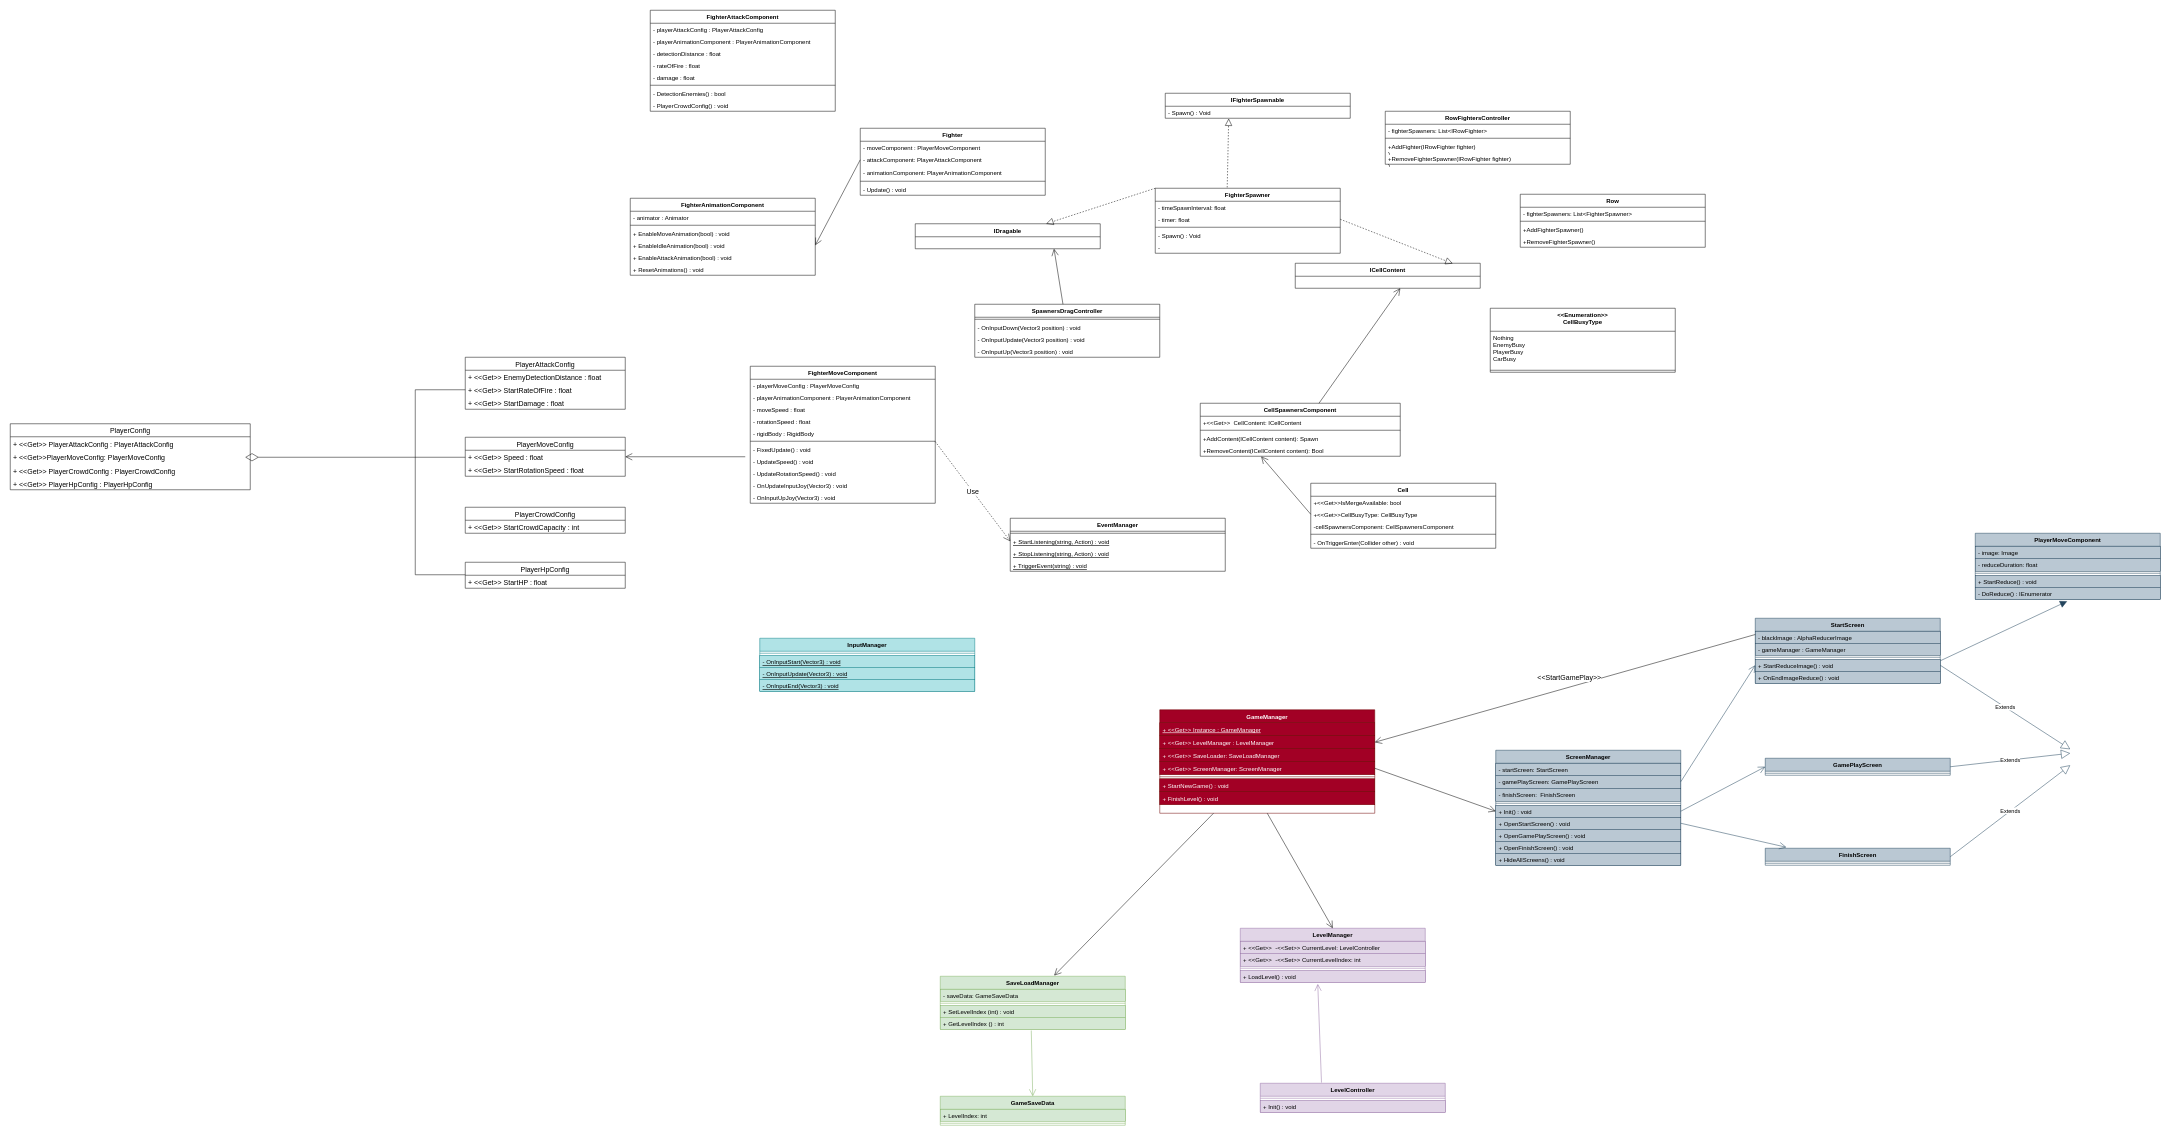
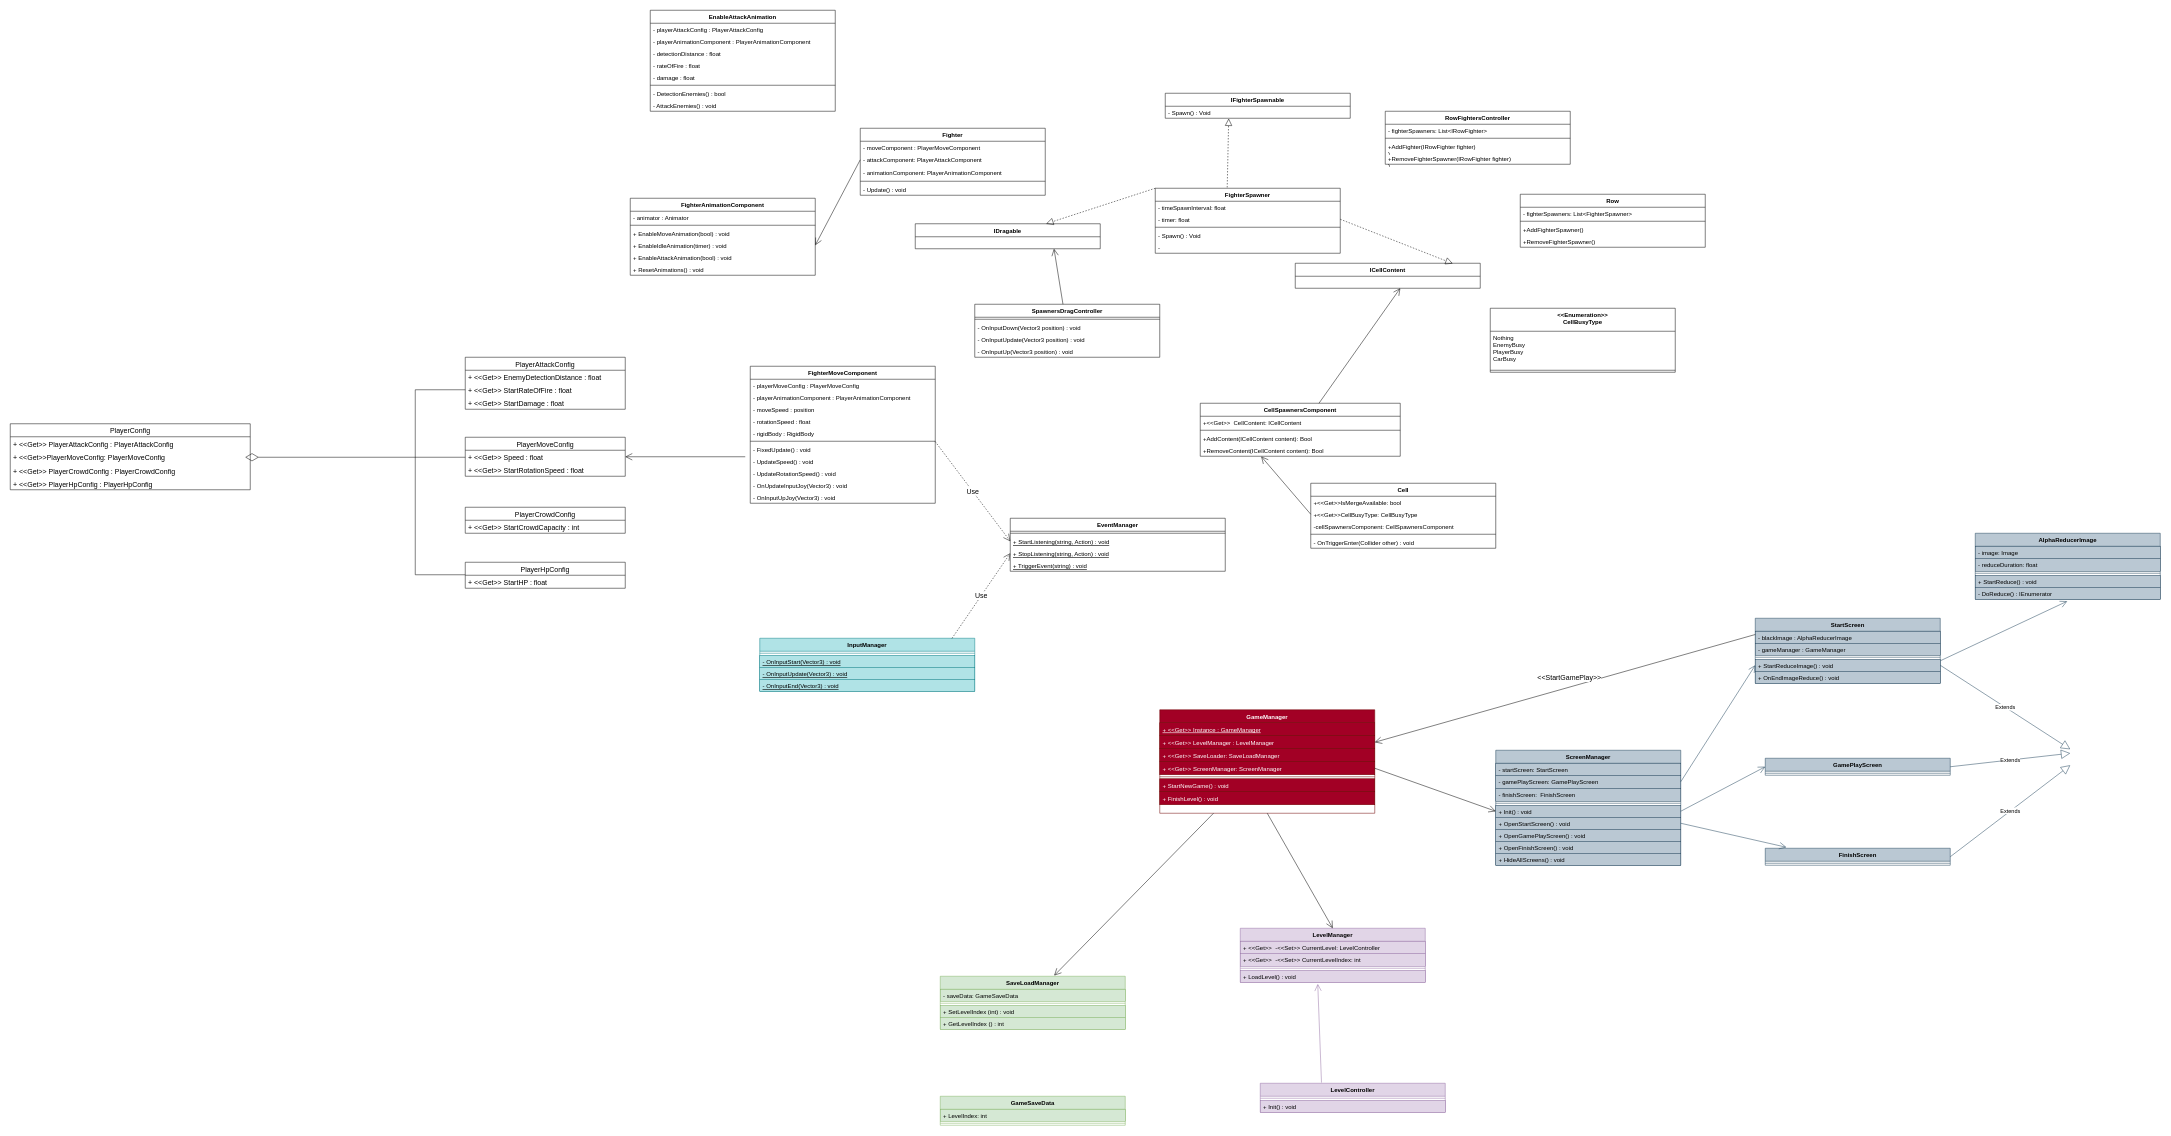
- <mxCell id="97" value="FighterAttackComponent" style="swimlane;fontStyle=1;align=center;verticalAlign=top;childLayout=stackLayout;horizontal=1;startSize=26;horizontalStack=0;resizeParent=1;resizeParentMax=0;resizeLast=0;collapsible=1;marginBottom=0;" vertex="1" parent="1"><mxGeometry x="1300" y="20" width="370" height="202" as="geometry" /></mxCell>
+ <mxCell id="97" value="EnableAttackAnimation" style="swimlane;fontStyle=1;align=center;verticalAlign=top;childLayout=stackLayout;horizontal=1;startSize=26;horizontalStack=0;resizeParent=1;resizeParentMax=0;resizeLast=0;collapsible=1;marginBottom=0;" vertex="1" parent="1"><mxGeometry x="1300" y="20" width="370" height="202" as="geometry" /></mxCell>
- <mxCell id="105" value="- PlayerCrowdConfig() : void" style="text;strokeColor=none;fillColor=none;align=left;verticalAlign=top;spacingLeft=4;spacingRight=4;overflow=hidden;rotatable=0;points=[[0,0.5],[1,0.5]];portConstraint=eastwest;" vertex="1" parent="97"><mxGeometry y="178" width="370" height="24" as="geometry" /></mxCell>
+ <mxCell id="105" value="- AttackEnemies() : void" style="text;strokeColor=none;fillColor=none;align=left;verticalAlign=top;spacingLeft=4;spacingRight=4;overflow=hidden;rotatable=0;points=[[0,0.5],[1,0.5]];portConstraint=eastwest;" vertex="1" parent="97"><mxGeometry y="178" width="370" height="24" as="geometry" /></mxCell>
- <mxCell id="117" value="+ EnableIdleAnimation(bool) : void" style="text;strokeColor=none;fillColor=none;align=left;verticalAlign=top;spacingLeft=4;spacingRight=4;overflow=hidden;rotatable=0;points=[[0,0.5],[1,0.5]];portConstraint=eastwest;" vertex="1" parent="113"><mxGeometry y="82" width="370" height="24" as="geometry" /></mxCell>
+ <mxCell id="117" value="+ EnableIdleAnimation(timer) : void" style="text;strokeColor=none;fillColor=none;align=left;verticalAlign=top;spacingLeft=4;spacingRight=4;overflow=hidden;rotatable=0;points=[[0,0.5],[1,0.5]];portConstraint=eastwest;" vertex="1" parent="113"><mxGeometry y="82" width="370" height="24" as="geometry" /></mxCell>
- <mxCell id="69" value="- moveSpeed : float" style="text;strokeColor=none;fillColor=none;align=left;verticalAlign=top;spacingLeft=4;spacingRight=4;overflow=hidden;rotatable=0;points=[[0,0.5],[1,0.5]];portConstraint=eastwest;" vertex="1" parent="66"><mxGeometry y="74" width="370" height="24" as="geometry" /></mxCell>
+ <mxCell id="69" value="- moveSpeed : position" style="text;strokeColor=none;fillColor=none;align=left;verticalAlign=top;spacingLeft=4;spacingRight=4;overflow=hidden;rotatable=0;points=[[0,0.5],[1,0.5]];portConstraint=eastwest;" vertex="1" parent="66"><mxGeometry y="74" width="370" height="24" as="geometry" /></mxCell>
- <mxCell id="162" value="+AddContent(ICellContent content): Spawn&#10;" style="text;strokeColor=none;fillColor=none;align=left;verticalAlign=top;spacingLeft=4;spacingRight=4;overflow=hidden;rotatable=0;points=[[0,0.5],[1,0.5]];portConstraint=eastwest;" vertex="1" parent="159"><mxGeometry y="58" width="400" height="24" as="geometry" /></mxCell>
+ <mxCell id="162" value="+AddContent(ICellContent content): Bool&#10;" style="text;strokeColor=none;fillColor=none;align=left;verticalAlign=top;spacingLeft=4;spacingRight=4;overflow=hidden;rotatable=0;points=[[0,0.5],[1,0.5]];portConstraint=eastwest;" vertex="1" parent="159"><mxGeometry y="58" width="400" height="24" as="geometry" /></mxCell>
- <mxCell id="43" value="PlayerMoveComponent" style="swimlane;fontStyle=1;align=center;verticalAlign=top;childLayout=stackLayout;horizontal=1;startSize=26;horizontalStack=0;resizeParent=1;resizeParentMax=0;resizeLast=0;collapsible=1;marginBottom=0;fillColor=#bac8d3;strokeColor=#23445d;" vertex="1" parent="1"><mxGeometry x="3950" y="1066" width="370" height="132" as="geometry" /></mxCell>
+ <mxCell id="43" value="AlphaReducerImage" style="swimlane;fontStyle=1;align=center;verticalAlign=top;childLayout=stackLayout;horizontal=1;startSize=26;horizontalStack=0;resizeParent=1;resizeParentMax=0;resizeLast=0;collapsible=1;marginBottom=0;fillColor=#bac8d3;strokeColor=#23445d;" vertex="1" parent="1"><mxGeometry x="3950" y="1066" width="370" height="132" as="geometry" /></mxCell>
+ <mxCell id="111" value="Use" style="endArrow=open;endSize=12;dashed=1;html=1;rounded=0;fontSize=14;exitX=0.894;exitY=0.003;exitDx=0;exitDy=0;exitPerimeter=0;entryX=0;entryY=0.5;entryDx=0;entryDy=0;" edge="1" parent="1" source="106" target="54"><mxGeometry width="160" relative="1" as="geometry"><mxPoint x="2300" y="1396" as="sourcePoint" /><mxPoint x="2460" y="1396" as="targetPoint" /></mxGeometry></mxCell>
- <mxCell id="49" value="" style="endArrow=block;endFill=1;endSize=12;html=1;rounded=0;entryX=0.497;entryY=1.167;entryDx=0;entryDy=0;exitX=1.002;exitY=0.117;exitDx=0;exitDy=0;exitPerimeter=0;entryPerimeter=0;fillColor=#bac8d3;strokeColor=#23445d;" edge="1" parent="1" source="27" target="48"><mxGeometry width="160" relative="1" as="geometry"><mxPoint x="3330" y="2196" as="sourcePoint" /><mxPoint x="3474.59" y="2204.808" as="targetPoint" /></mxGeometry></mxCell>
+ <mxCell id="49" value="" style="endArrow=open;endFill=1;endSize=12;html=1;rounded=0;entryX=0.497;entryY=1.167;entryDx=0;entryDy=0;exitX=1.002;exitY=0.117;exitDx=0;exitDy=0;exitPerimeter=0;entryPerimeter=0;fillColor=#bac8d3;strokeColor=#23445d;" edge="1" parent="1" source="27" target="48"><mxGeometry width="160" relative="1" as="geometry"><mxPoint x="3330" y="2196" as="sourcePoint" /><mxPoint x="3474.59" y="2204.808" as="targetPoint" /></mxGeometry></mxCell>
- <mxCell id="129" value="" style="endArrow=open;endFill=1;endSize=12;html=1;rounded=0;entryX=0.5;entryY=0;entryDx=0;entryDy=0;exitX=0.492;exitY=1.104;exitDx=0;exitDy=0;exitPerimeter=0;fillColor=#d5e8d4;strokeColor=#82b366;" edge="1" parent="1" source="125" target="126"><mxGeometry width="160" relative="1" as="geometry"><mxPoint x="1620" y="1986" as="sourcePoint" /><mxPoint x="1780" y="1986" as="targetPoint" /></mxGeometry></mxCell>
